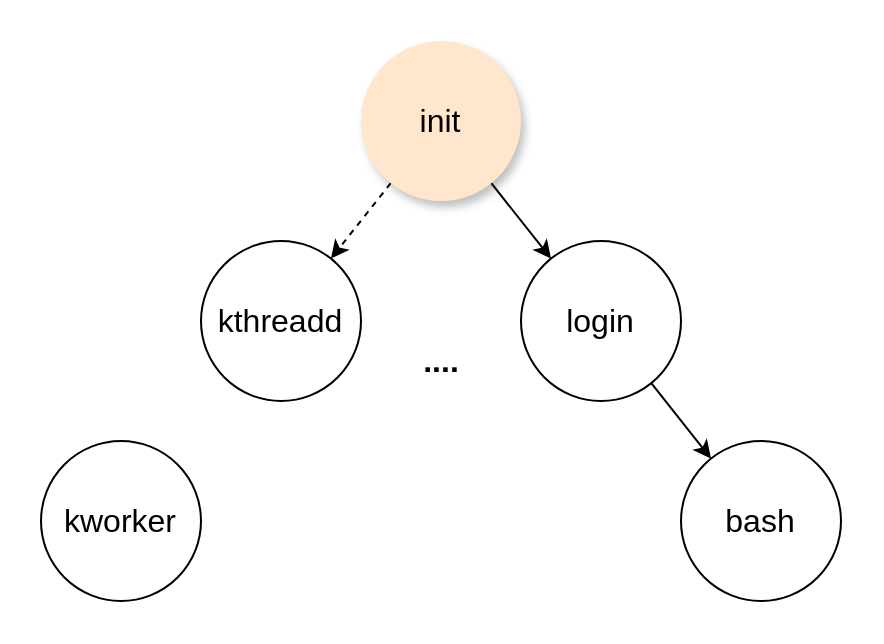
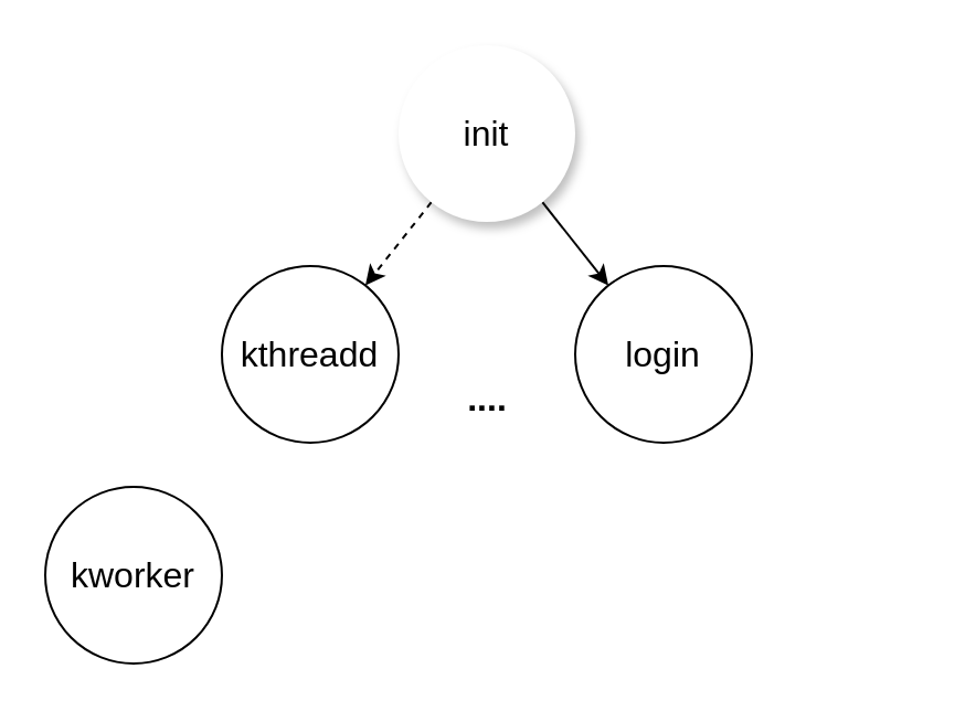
- <mxCell id="4" value="init" style="ellipse;whiteSpace=wrap;html=1;aspect=fixed;fontSize=16;fillColor=#ffe6cc;strokeColor=none;shadow=1;" vertex="1" parent="1"><mxGeometry x="180" y="20" width="80" height="80" as="geometry" /></mxCell>
+ <mxCell id="4" value="init" style="ellipse;whiteSpace=wrap;html=1;aspect=fixed;fontSize=16;fillColor=#ffffff;strokeColor=none;shadow=1;" vertex="1" parent="1"><mxGeometry x="180" y="20" width="80" height="80" as="geometry" /></mxCell>
- <mxCell id="7" style="edgeStyle=none;rounded=0;orthogonalLoop=1;jettySize=auto;html=1;fontSize=16;" edge="1" parent="1" source="8" target="9"><mxGeometry relative="1" as="geometry" /></mxCell>
- <mxCell id="9" value="bash" style="ellipse;whiteSpace=wrap;html=1;aspect=fixed;fontSize=16;" vertex="1" parent="1"><mxGeometry x="340" y="220" width="80" height="80" as="geometry" /></mxCell>
